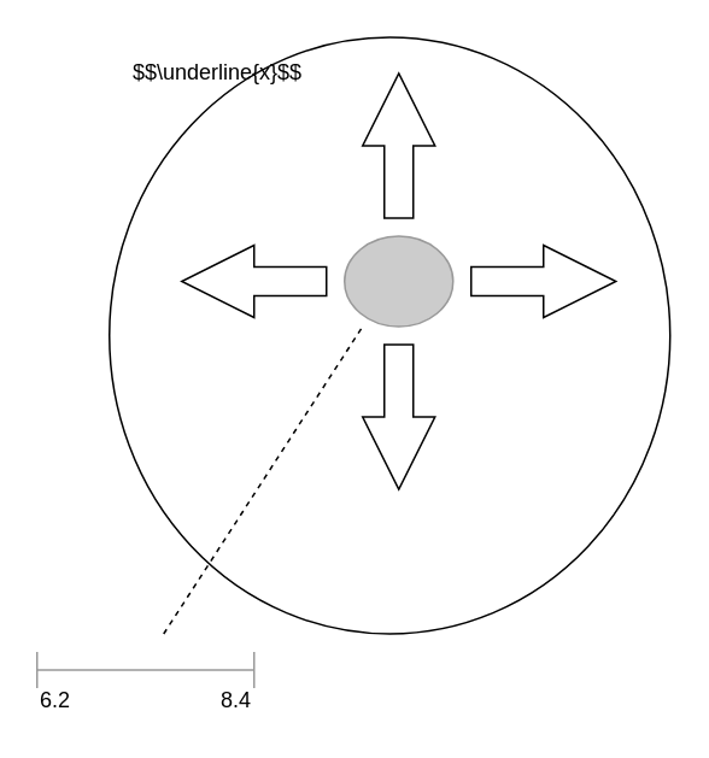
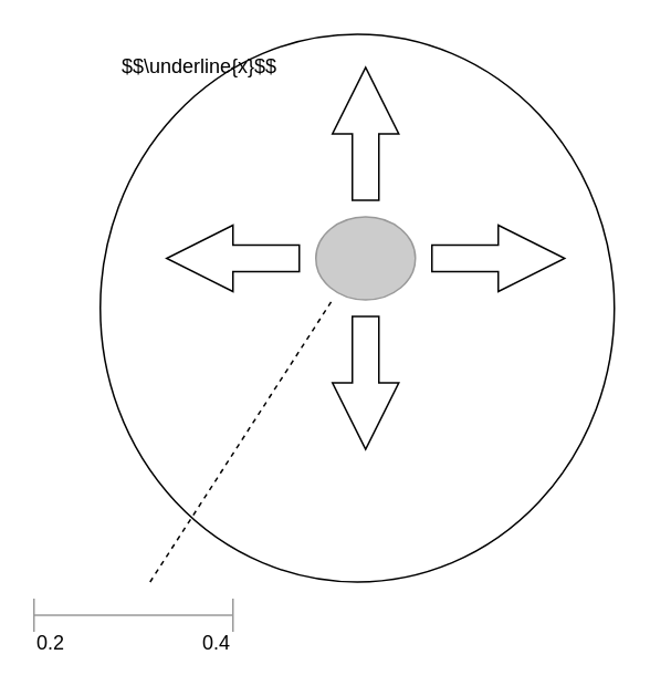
- <mxCell id="11" value="6.2" style="text;html=1;resizable=0;points=[];autosize=1;align=left;verticalAlign=top;spacingTop=-4;" vertex="1" parent="1"><mxGeometry x="20" y="377" width="30" height="20" as="geometry" /></mxCell>
+ <mxCell id="11" value="0.2" style="text;html=1;resizable=0;points=[];autosize=1;align=left;verticalAlign=top;spacingTop=-4;" vertex="1" parent="1"><mxGeometry x="20" y="377" width="30" height="20" as="geometry" /></mxCell>
- <mxCell id="12" value="8.4" style="text;html=1;resizable=0;points=[];autosize=1;align=left;verticalAlign=top;spacingTop=-4;" vertex="1" parent="1"><mxGeometry x="120" y="377" width="30" height="20" as="geometry" /></mxCell>
+ <mxCell id="12" value="0.4" style="text;html=1;resizable=0;points=[];autosize=1;align=left;verticalAlign=top;spacingTop=-4;" vertex="1" parent="1"><mxGeometry x="120" y="377" width="30" height="20" as="geometry" /></mxCell>
